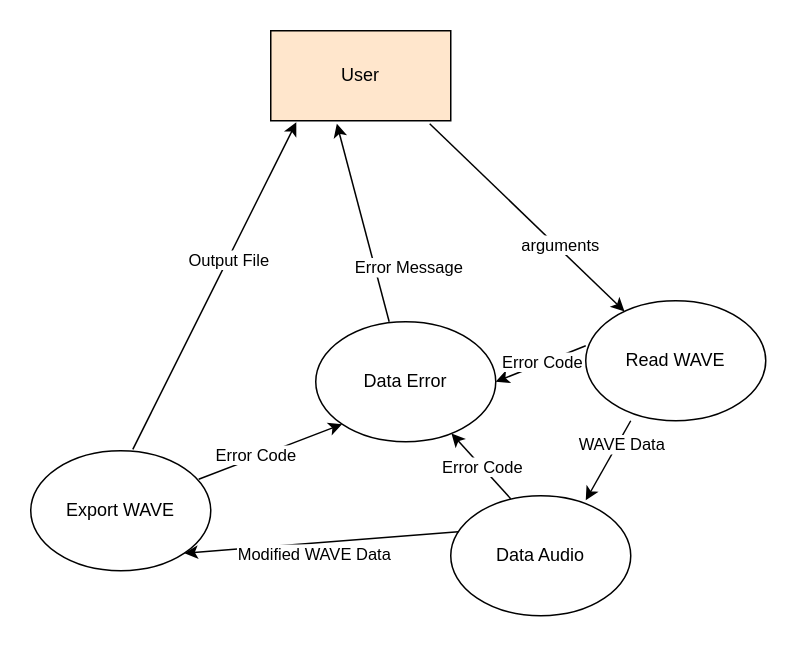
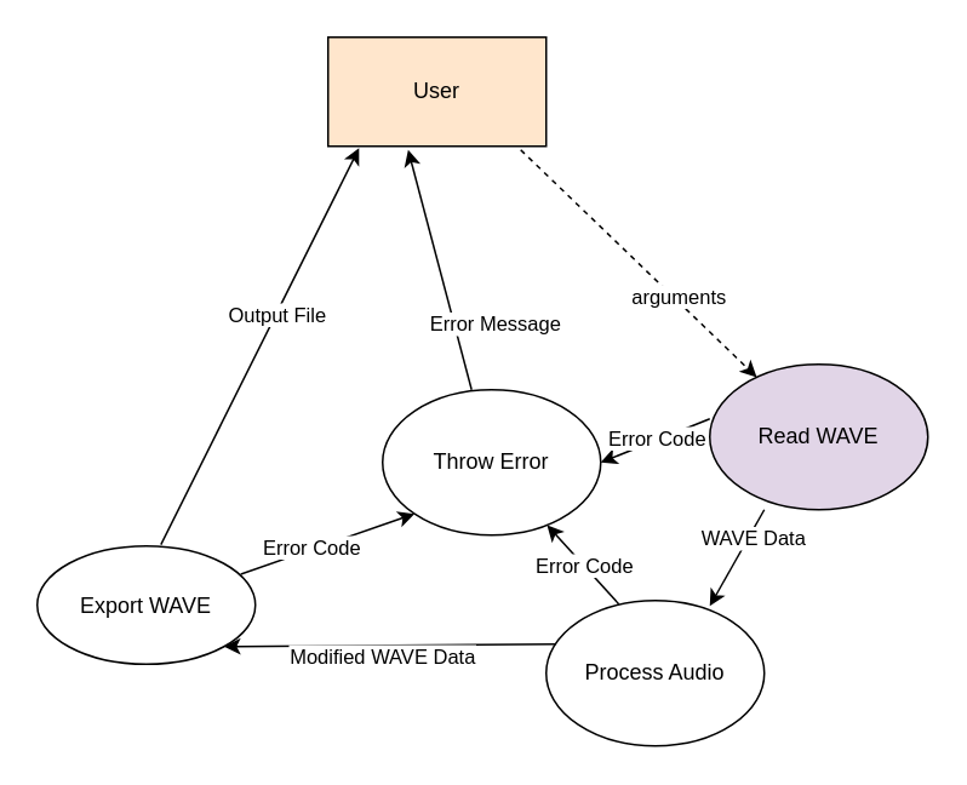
- <mxCell id="7" value="" style="endArrow=classic;html=1;exitX=0.883;exitY=1.033;exitDx=0;exitDy=0;exitPerimeter=0;" parent="1" source="2" target="3" edge="1"><mxGeometry width="50" height="50" relative="1" as="geometry"><mxPoint x="320" y="200" as="sourcePoint" /><mxPoint x="370" y="150" as="targetPoint" /></mxGeometry></mxCell>
+ <mxCell id="7" value="" style="endArrow=classic;html=1;exitX=0.883;exitY=1.033;exitDx=0;exitDy=0;exitPerimeter=0;dashed=1;" parent="1" source="2" target="3" edge="1"><mxGeometry width="50" height="50" relative="1" as="geometry"><mxPoint x="320" y="200" as="sourcePoint" /><mxPoint x="370" y="150" as="targetPoint" /></mxGeometry></mxCell>
- <mxCell id="3" value="Read WAVE" style="ellipse;whiteSpace=wrap;html=1;" parent="1" vertex="1"><mxGeometry x="390" y="200" width="120" height="80" as="geometry" /></mxCell>
+ <mxCell id="3" value="Read WAVE" style="ellipse;whiteSpace=wrap;html=1;fillColor=#e1d5e7;" parent="1" vertex="1"><mxGeometry x="390" y="200" width="120" height="80" as="geometry" /></mxCell>
- <mxCell id="6" value="Data Error" style="ellipse;whiteSpace=wrap;html=1;" parent="1" vertex="1"><mxGeometry x="210" y="214" width="120" height="80" as="geometry" /></mxCell>
+ <mxCell id="6" value="Throw Error" style="ellipse;whiteSpace=wrap;html=1;" parent="1" vertex="1"><mxGeometry x="210" y="214" width="120" height="80" as="geometry" /></mxCell>
- <mxCell id="5" value="Export WAVE" style="ellipse;whiteSpace=wrap;html=1;" parent="1" vertex="1"><mxGeometry x="20" y="300" width="120" height="80" as="geometry" /></mxCell>
+ <mxCell id="5" value="Export WAVE" style="ellipse;whiteSpace=wrap;html=1;" parent="1" vertex="1"><mxGeometry x="20" y="300" width="120" height="65" as="geometry" /></mxCell>
- <mxCell id="4" value="Data Audio" style="ellipse;whiteSpace=wrap;html=1;" parent="1" vertex="1"><mxGeometry x="300" y="330" width="120" height="80" as="geometry" /></mxCell>
+ <mxCell id="4" value="Process Audio" style="ellipse;whiteSpace=wrap;html=1;" parent="1" vertex="1"><mxGeometry x="300" y="330" width="120" height="80" as="geometry" /></mxCell>
